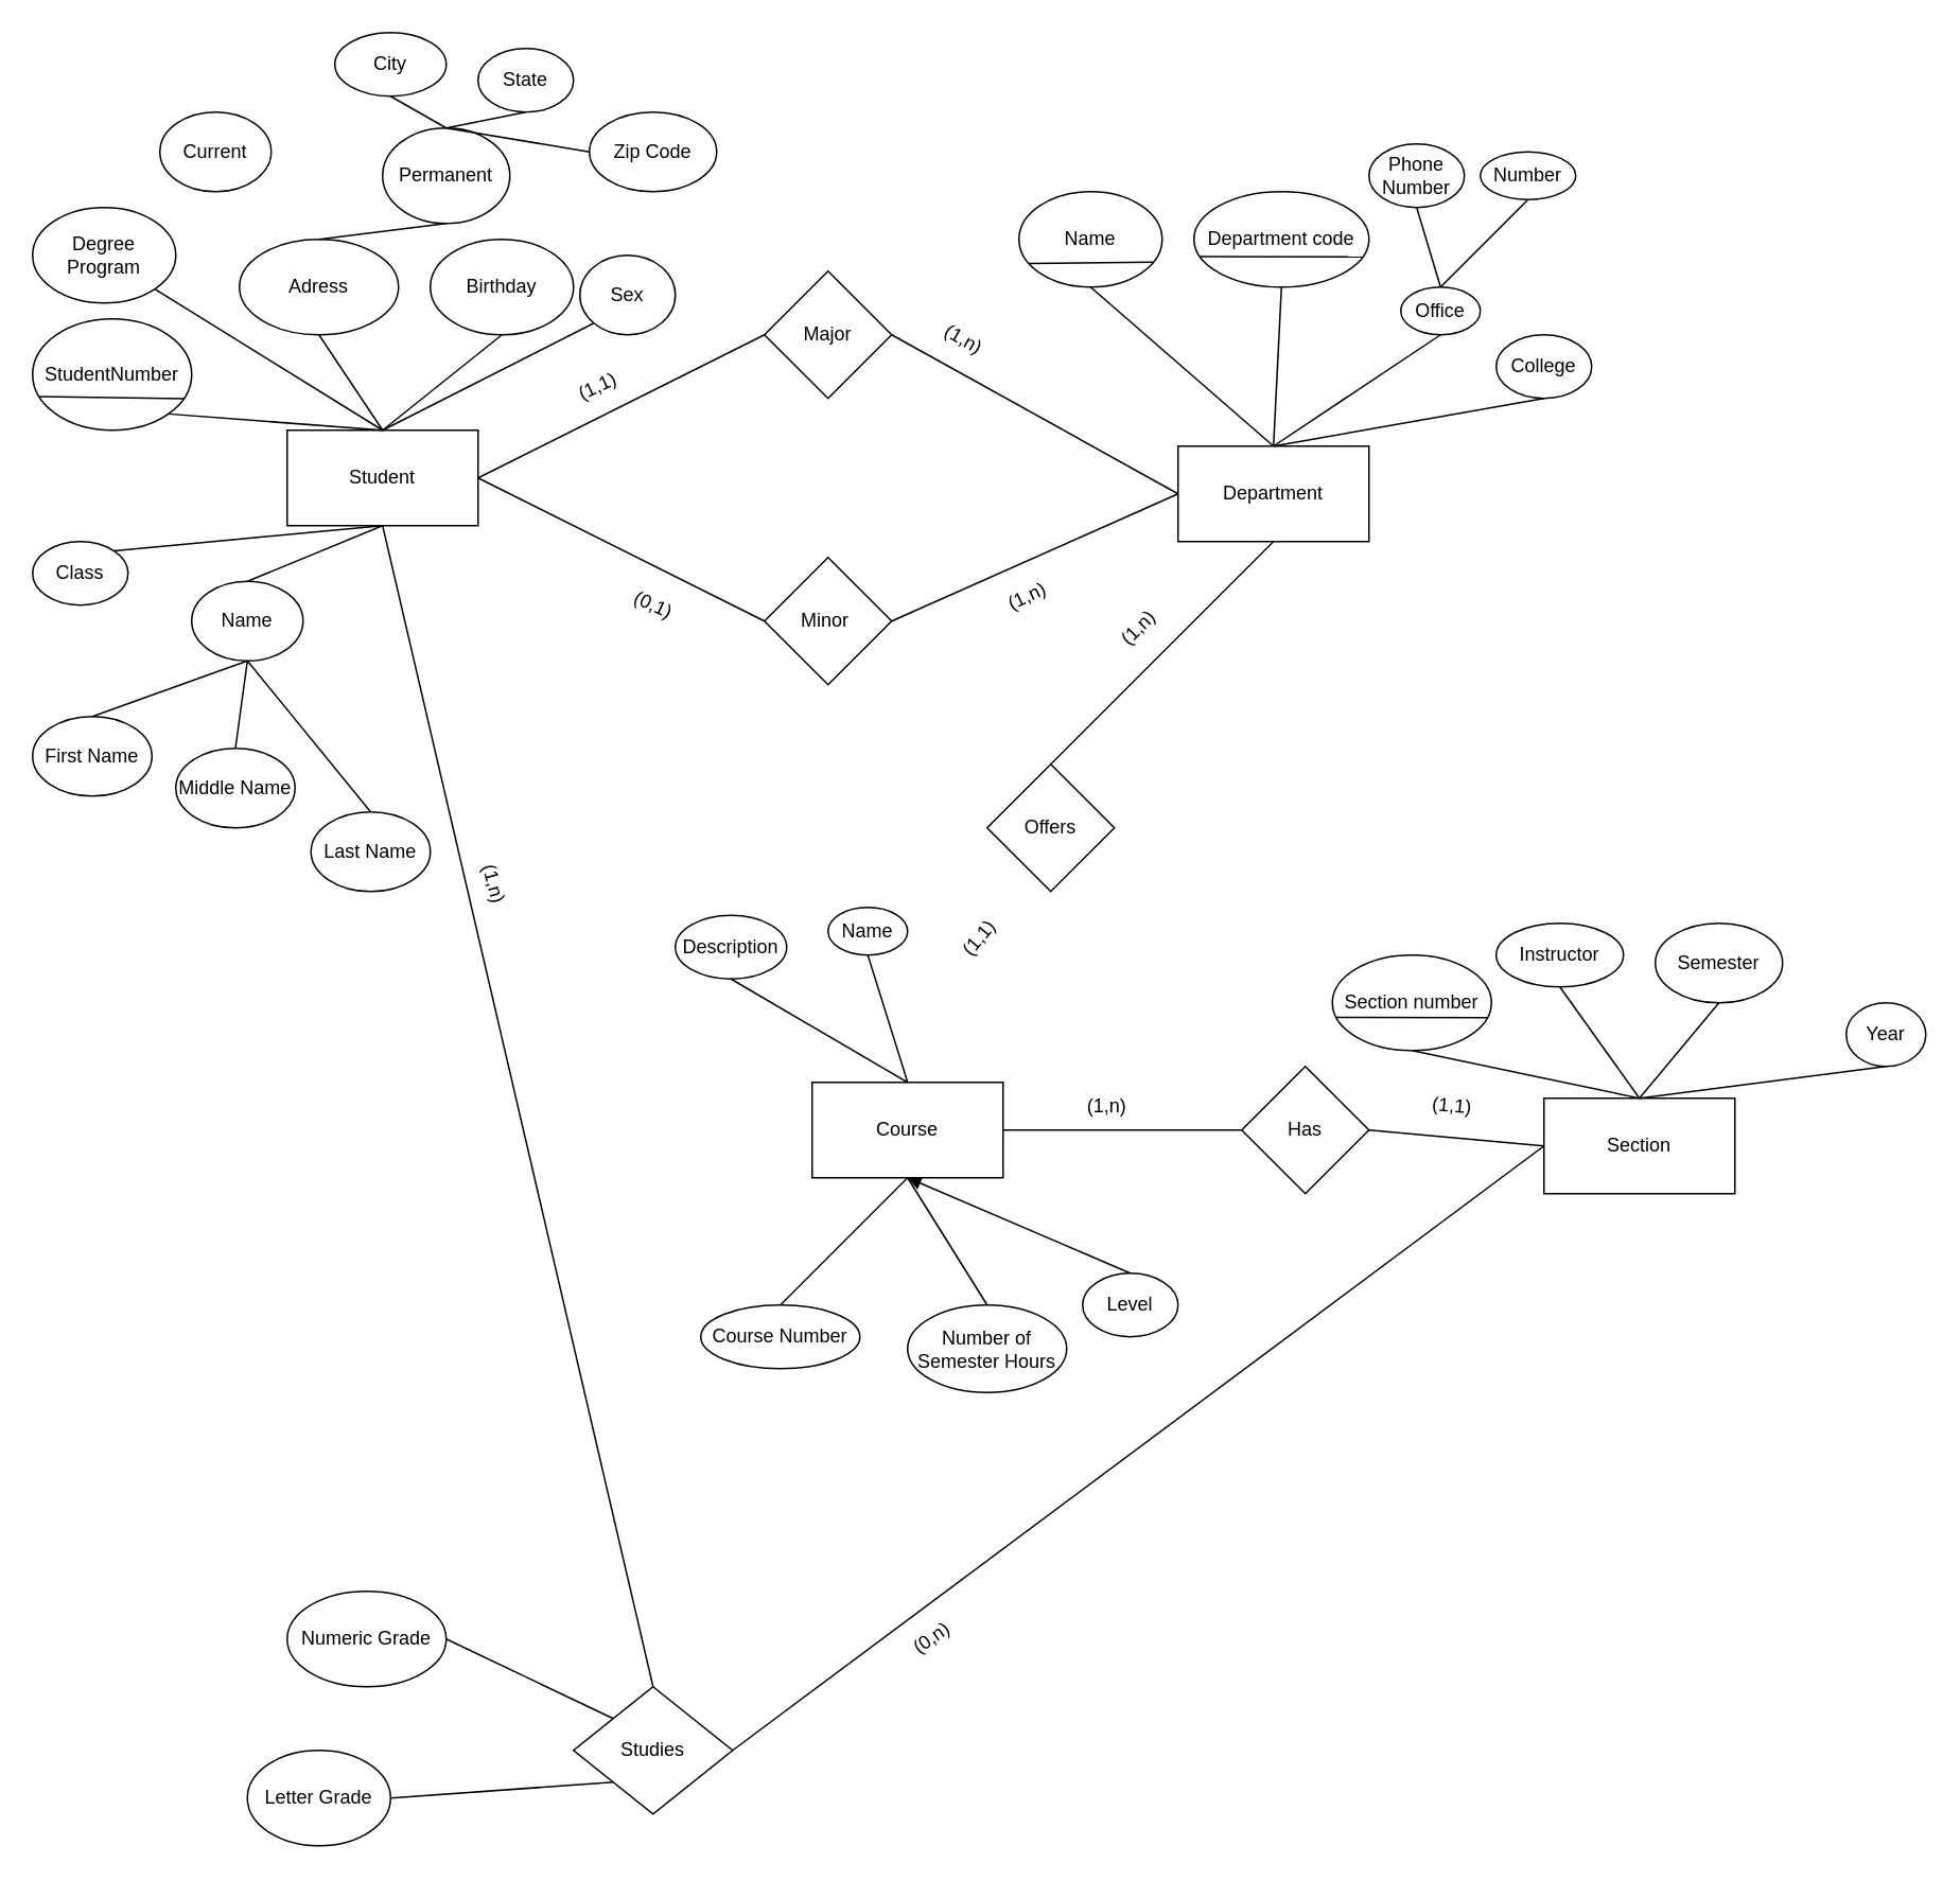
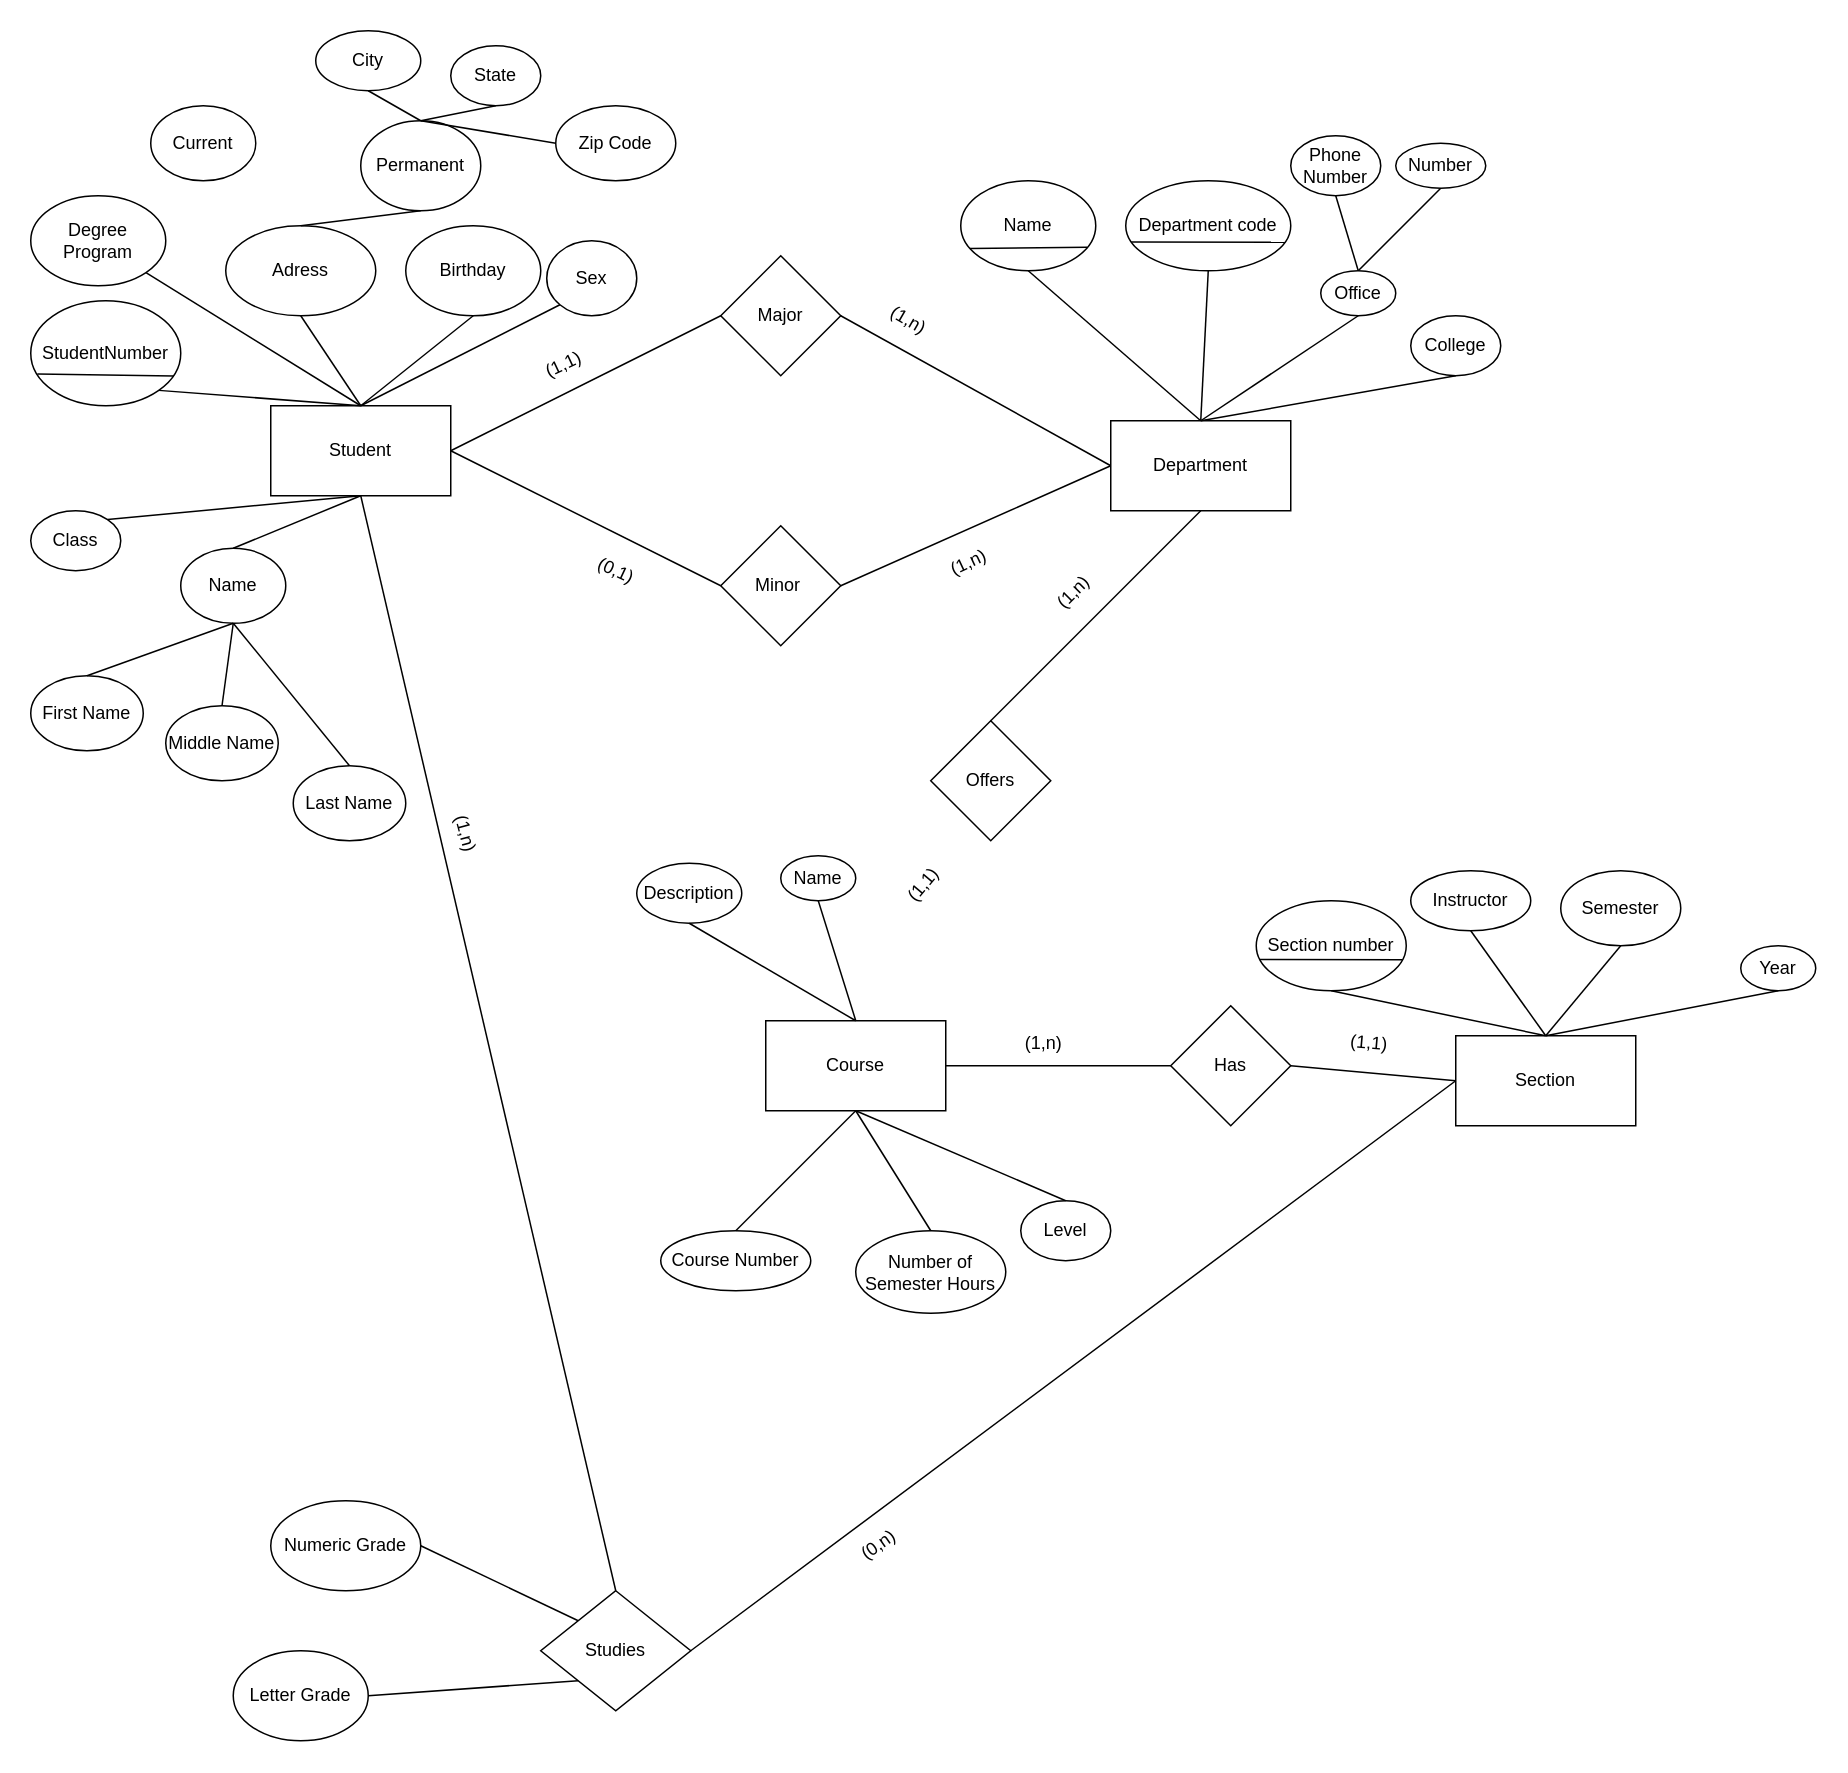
- <mxCell id="89" value="Year" style="ellipse;whiteSpace=wrap;html=1;" vertex="1" parent="1"><mxGeometry x="1160" y="630" width="50" height="40" as="geometry" /></mxCell>
+ <mxCell id="89" value="Year" style="ellipse;whiteSpace=wrap;html=1;" vertex="1" parent="1"><mxGeometry x="1160" y="630" width="50" height="30" as="geometry" /></mxCell>
- <mxCell id="77" value="" style="endArrow=block;html=1;rounded=0;entryX=0.5;entryY=1;entryDx=0;entryDy=0;exitX=0.5;exitY=0;exitDx=0;exitDy=0;" edge="1" parent="1" source="76" target="66"><mxGeometry width="50" height="50" relative="1" as="geometry"><mxPoint x="610" y="830" as="sourcePoint" /><mxPoint x="660" y="780" as="targetPoint" /></mxGeometry></mxCell>
+ <mxCell id="77" value="" style="endArrow=none;html=1;rounded=0;entryX=0.5;entryY=1;entryDx=0;entryDy=0;exitX=0.5;exitY=0;exitDx=0;exitDy=0;" edge="1" parent="1" source="76" target="66"><mxGeometry width="50" height="50" relative="1" as="geometry"><mxPoint x="610" y="830" as="sourcePoint" /><mxPoint x="660" y="780" as="targetPoint" /></mxGeometry></mxCell>
